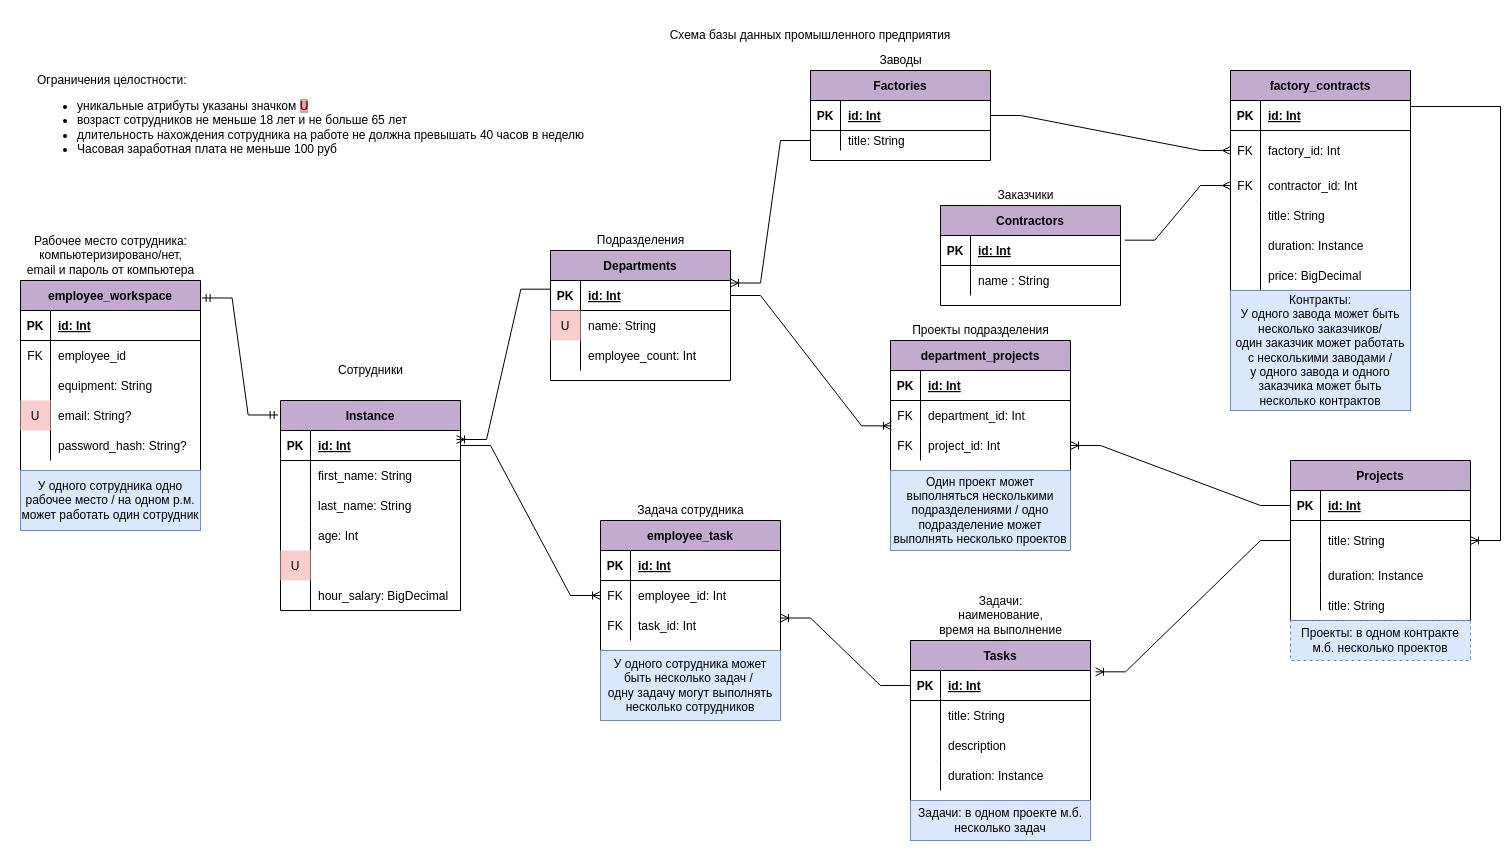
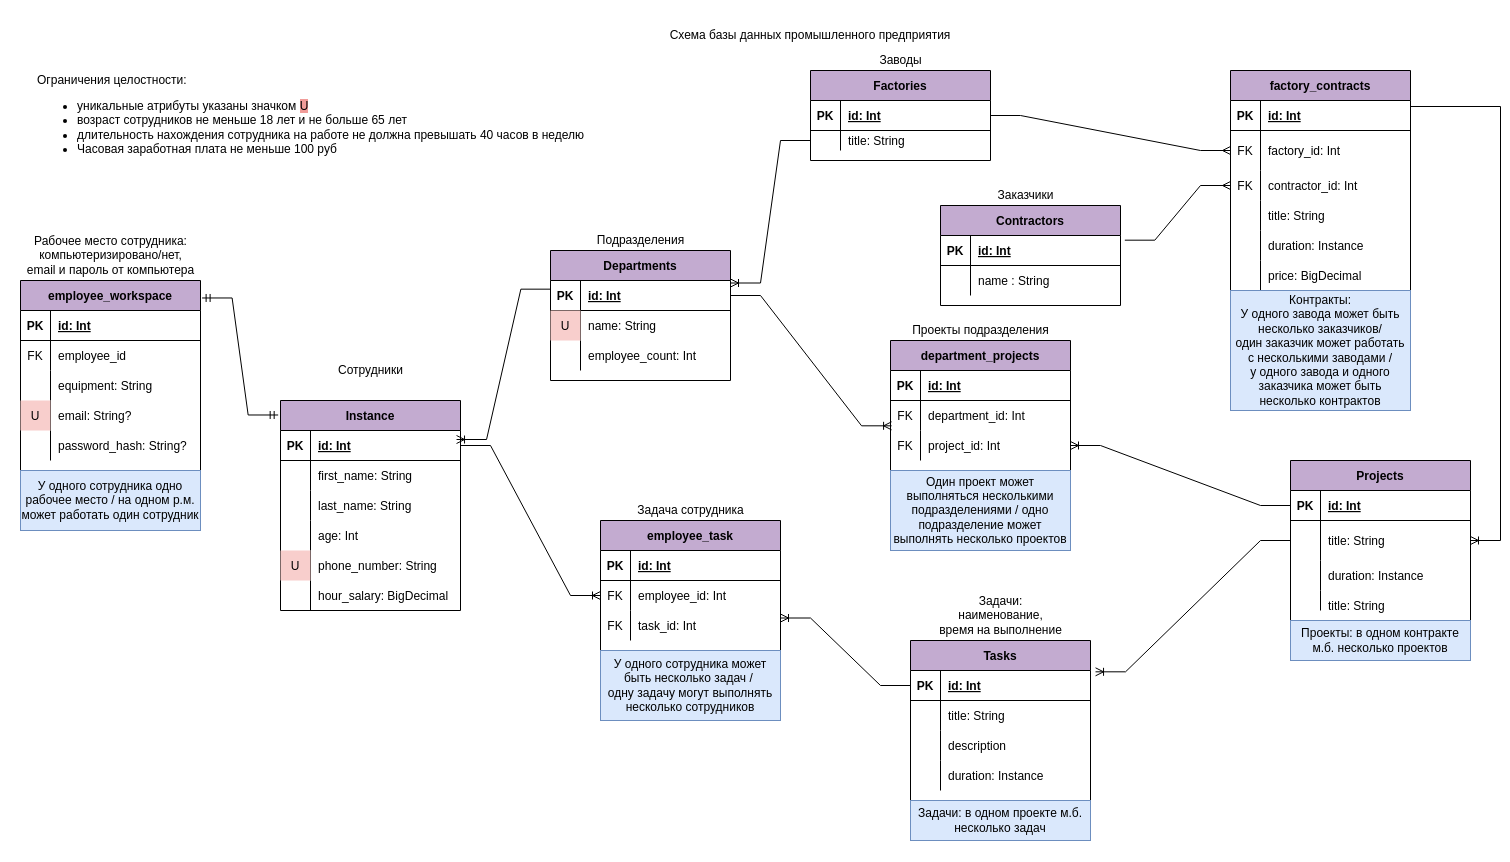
+ <mxCell id="89" value="phone_number: String" style="shape=partialRectangle;connectable=0;fillColor=none;top=0;left=0;bottom=0;right=0;align=left;spacingLeft=6;overflow=hidden;" parent="87" vertex="1"><mxGeometry x="30" width="150" height="30" as="geometry"><mxRectangle width="150" height="30" as="alternateBounds" /></mxGeometry></mxCell>
- <mxCell id="143" value="Проекты: в одном контракте&lt;br&gt;м.б. несколько проектов" style="whiteSpace=wrap;html=1;labelBackgroundColor=none;fillColor=#dae8fc;strokeColor=#6c8ebf;dashed=1;" parent="1" vertex="1"><mxGeometry x="1290" y="620" width="180" height="40" as="geometry" /></mxCell>
+ <mxCell id="143" value="Проекты: в одном контракте&lt;br&gt;м.б. несколько проектов" style="whiteSpace=wrap;html=1;labelBackgroundColor=none;fillColor=#dae8fc;strokeColor=#6c8ebf;" parent="1" vertex="1"><mxGeometry x="1290" y="620" width="180" height="40" as="geometry" /></mxCell>
